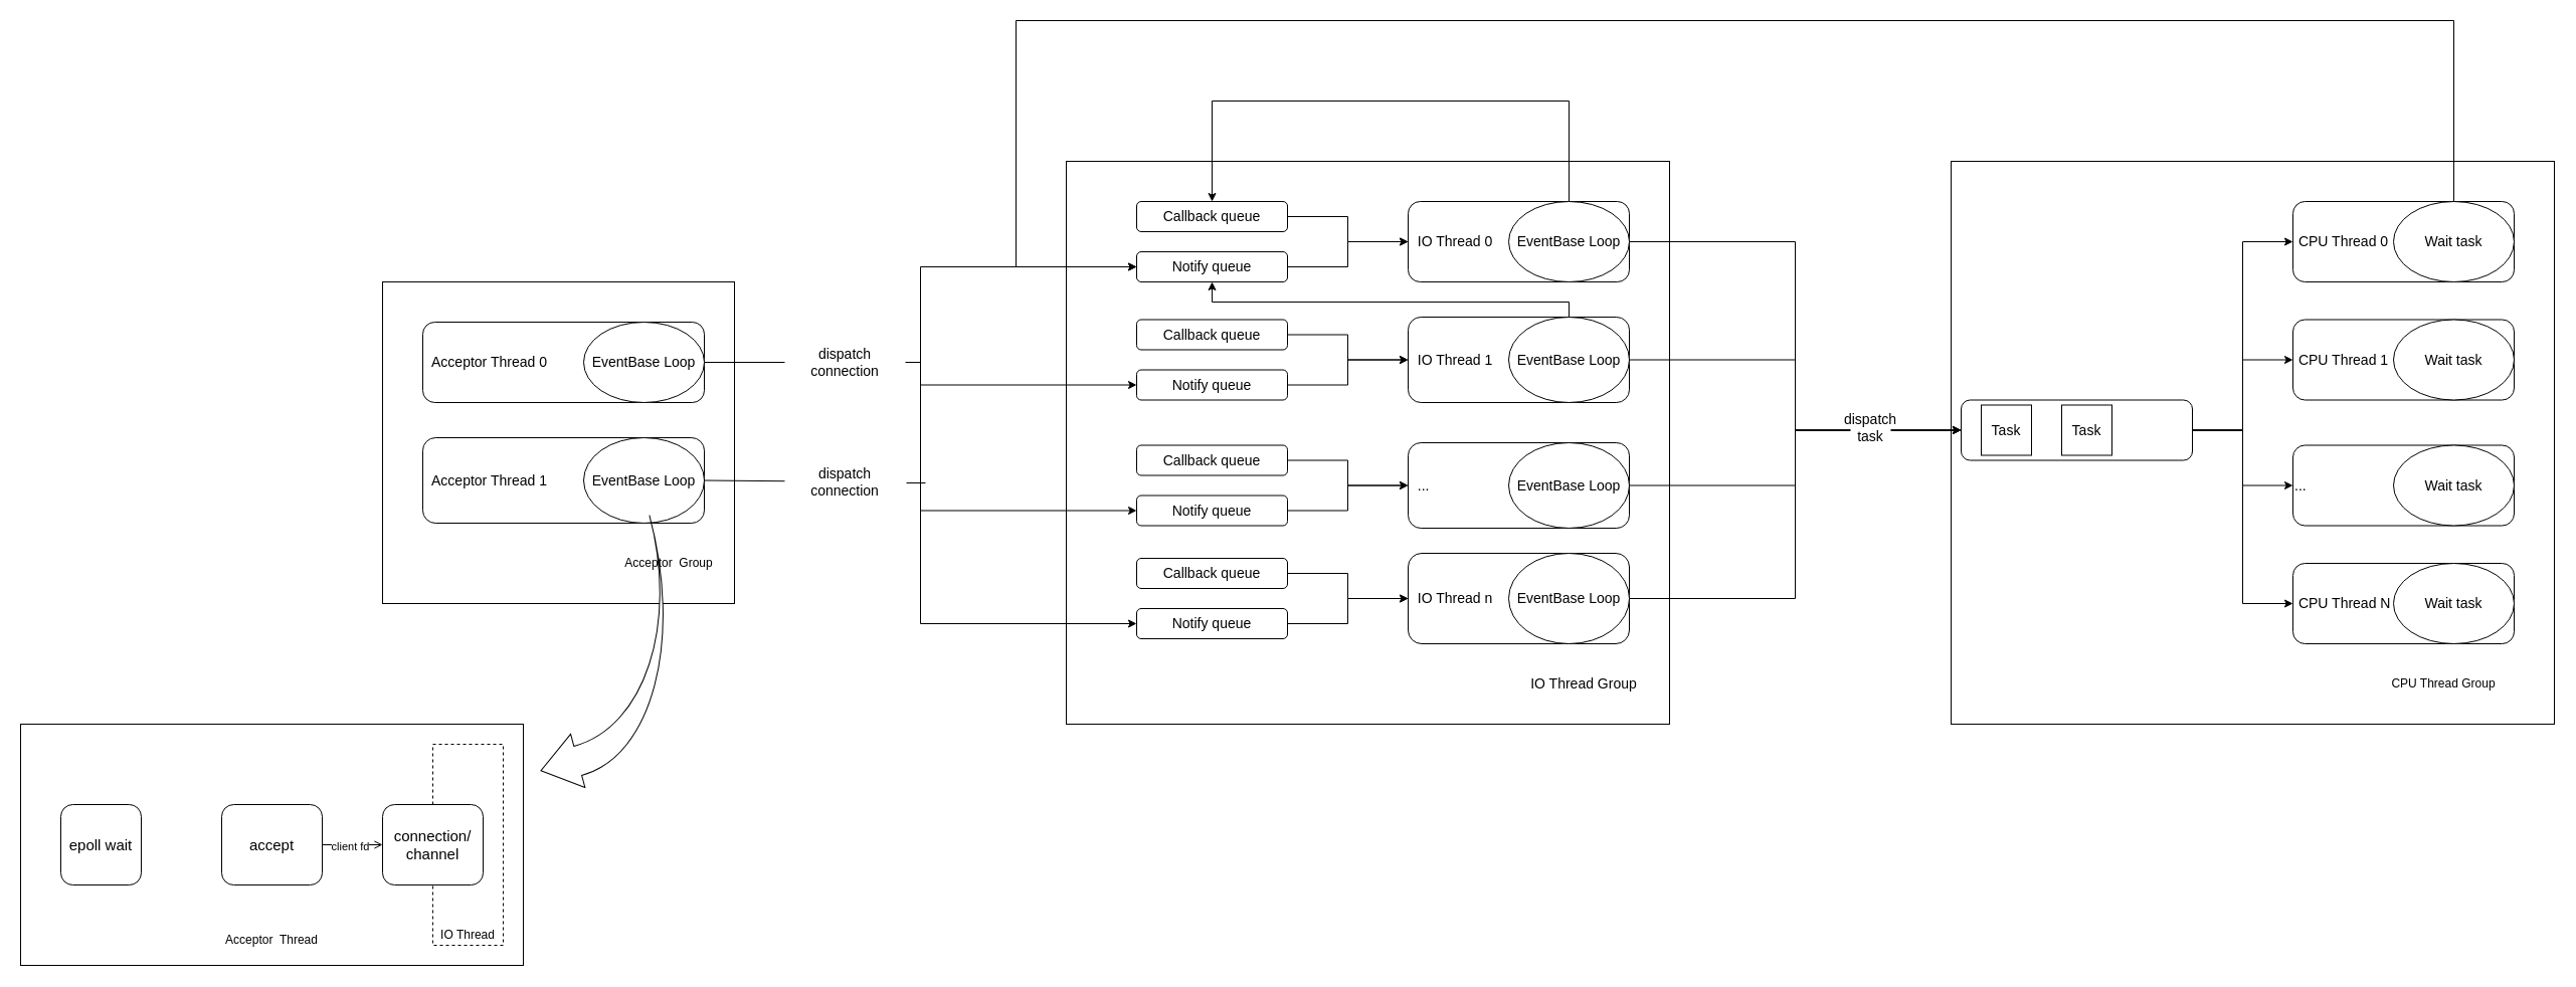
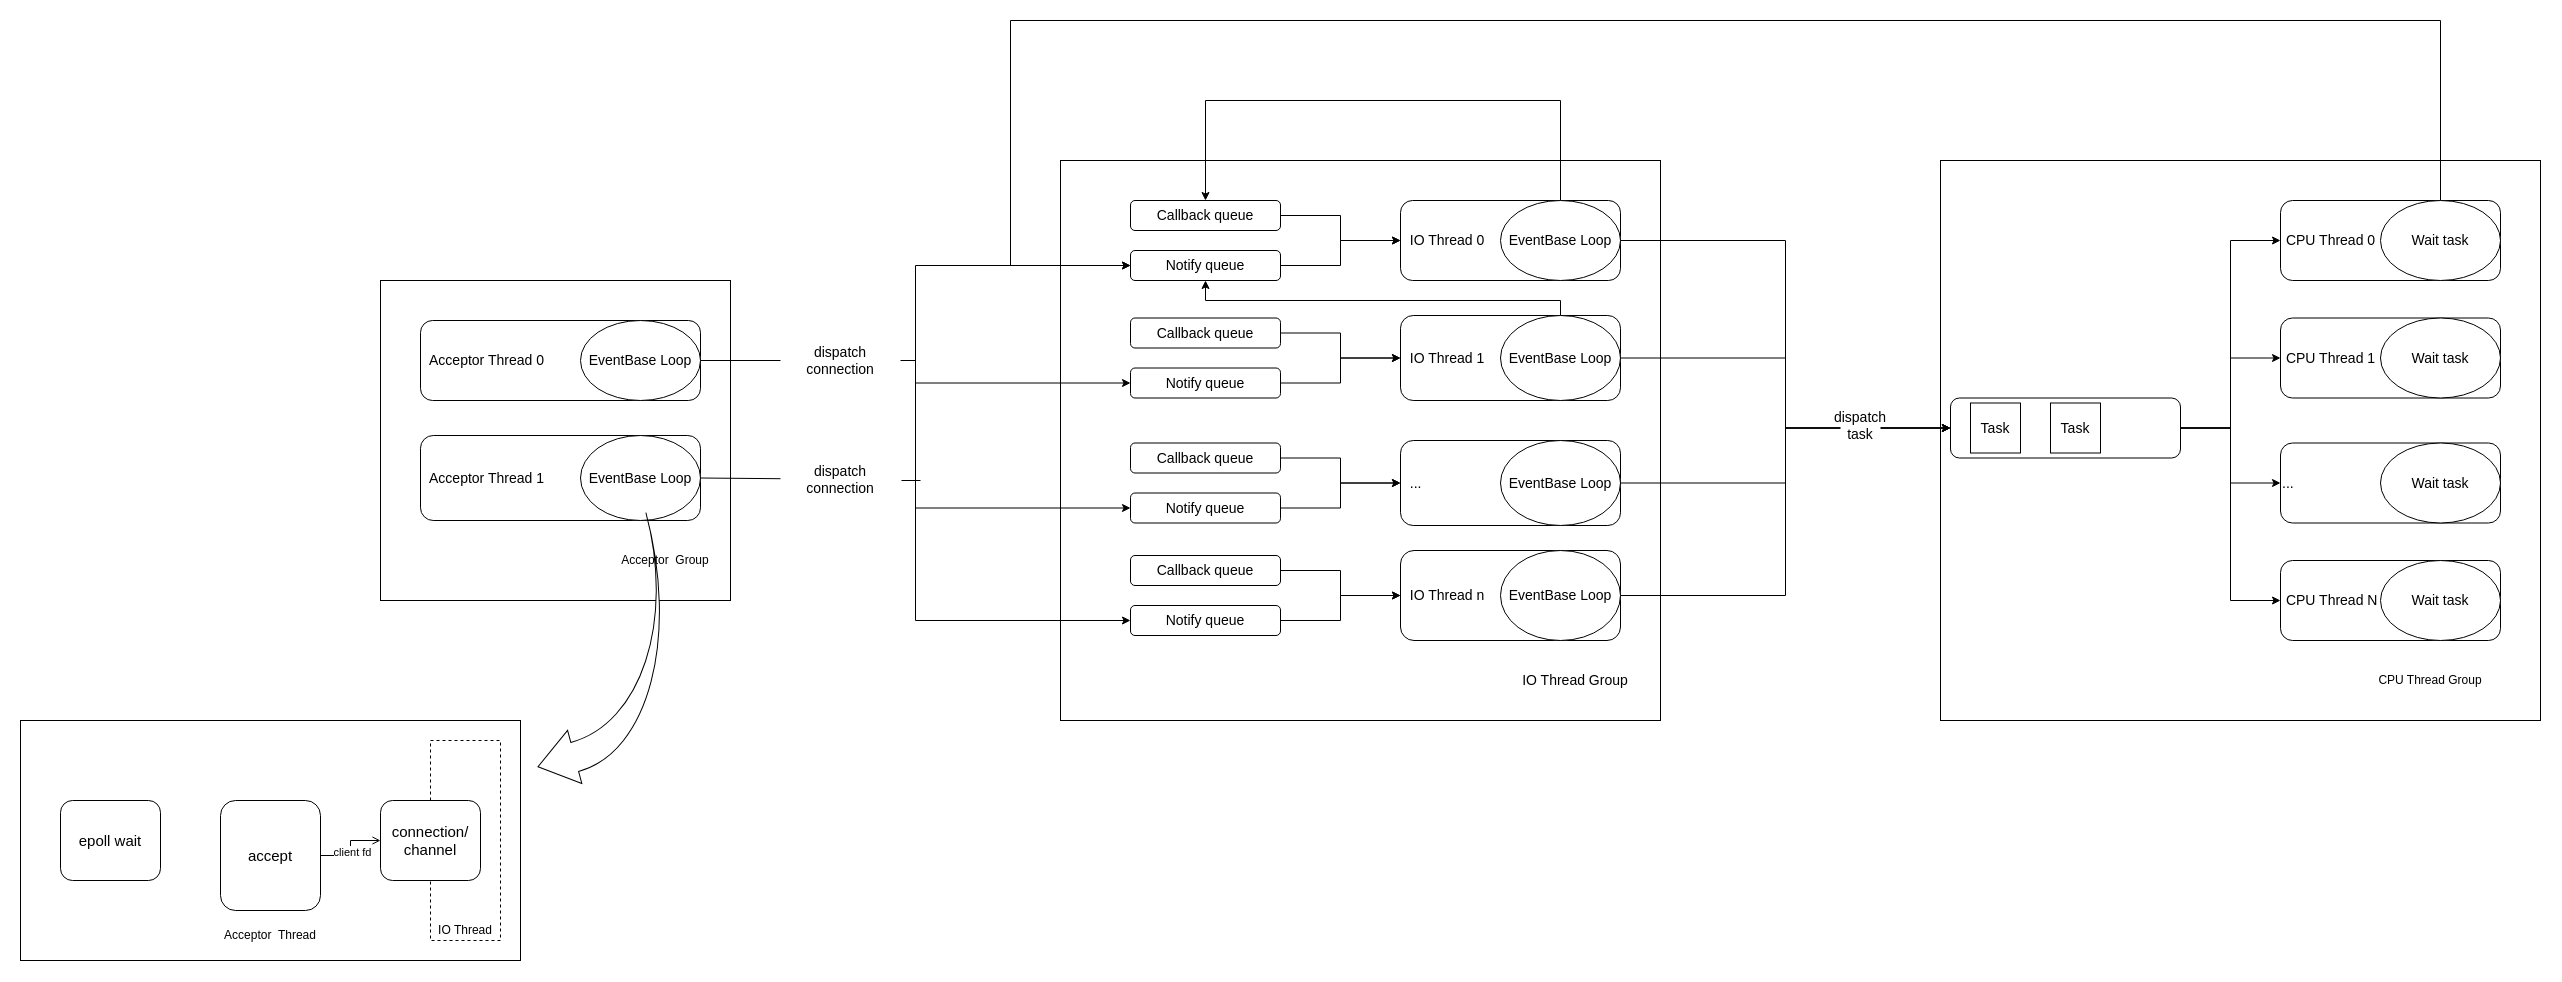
- <mxCell id="69" value="&lt;font style=&quot;font-size: 15px&quot;&gt;epoll wait&lt;/font&gt;" style="rounded=1;whiteSpace=wrap;html=1;" parent="1" vertex="1"><mxGeometry x="60" y="800" width="80" height="80" as="geometry" /></mxCell>
+ <mxCell id="69" value="&lt;font style=&quot;font-size: 15px&quot;&gt;epoll wait&lt;/font&gt;" style="rounded=1;whiteSpace=wrap;html=1;" parent="1" vertex="1"><mxGeometry x="60" y="800" width="100" height="80" as="geometry" /></mxCell>
- <mxCell id="72" value="&lt;font style=&quot;font-size: 15px&quot;&gt;accept&lt;/font&gt;" style="rounded=1;whiteSpace=wrap;html=1;" parent="1" vertex="1"><mxGeometry x="220" y="800" width="100" height="80" as="geometry" /></mxCell>
+ <mxCell id="72" value="&lt;font style=&quot;font-size: 15px&quot;&gt;accept&lt;/font&gt;" style="rounded=1;whiteSpace=wrap;html=1;" parent="1" vertex="1"><mxGeometry x="220" y="800" width="100" height="110" as="geometry" /></mxCell>
